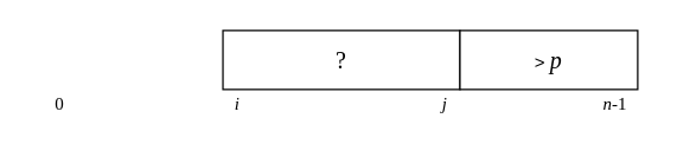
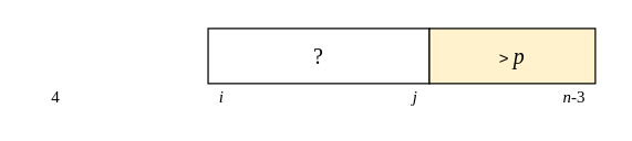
- <mxCell id="3" value="&lt;span&gt;&amp;gt;&amp;nbsp;&lt;/span&gt;&lt;font face=&quot;cm&quot; size=&quot;1&quot;&gt;&lt;i style=&quot;font-size: 16px&quot;&gt;p&lt;/i&gt;&lt;/font&gt;" style="rounded=0;whiteSpace=wrap;html=1;" vertex="1" parent="1"><mxGeometry x="310" y="20" width="120" height="40" as="geometry" /></mxCell>
+ <mxCell id="3" value="&lt;span&gt;&amp;gt;&amp;nbsp;&lt;/span&gt;&lt;font face=&quot;cm&quot; size=&quot;1&quot;&gt;&lt;i style=&quot;font-size: 16px&quot;&gt;p&lt;/i&gt;&lt;/font&gt;" style="rounded=0;whiteSpace=wrap;html=1;fillColor=#fff2cc;" vertex="1" parent="1"><mxGeometry x="310" y="20" width="120" height="40" as="geometry" /></mxCell>
- <mxCell id="4" value="&lt;font face=&quot;cm&quot;&gt;0&lt;/font&gt;" style="text;html=1;strokeColor=none;fillColor=none;align=center;verticalAlign=middle;whiteSpace=wrap;rounded=0;" vertex="1" parent="1"><mxGeometry x="20" y="60" width="40" height="20" as="geometry" /></mxCell>
+ <mxCell id="4" value="&lt;font face=&quot;cm&quot;&gt;4&lt;/font&gt;" style="text;html=1;strokeColor=none;fillColor=none;align=center;verticalAlign=middle;whiteSpace=wrap;rounded=0;" vertex="1" parent="1"><mxGeometry x="20" y="60" width="40" height="20" as="geometry" /></mxCell>
- <mxCell id="7" value="&lt;font face=&quot;cm&quot;&gt;&lt;i&gt;n&lt;/i&gt;-1&lt;/font&gt;" style="text;html=1;strokeColor=none;fillColor=none;align=center;verticalAlign=middle;whiteSpace=wrap;rounded=0;" vertex="1" parent="1"><mxGeometry x="395" y="60" width="40" height="20" as="geometry" /></mxCell>
+ <mxCell id="7" value="&lt;font face=&quot;cm&quot;&gt;&lt;i&gt;n&lt;/i&gt;-3&lt;/font&gt;" style="text;html=1;strokeColor=none;fillColor=none;align=center;verticalAlign=middle;whiteSpace=wrap;rounded=0;" vertex="1" parent="1"><mxGeometry x="395" y="60" width="40" height="20" as="geometry" /></mxCell>
